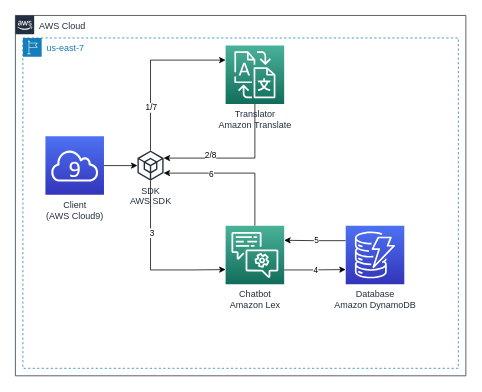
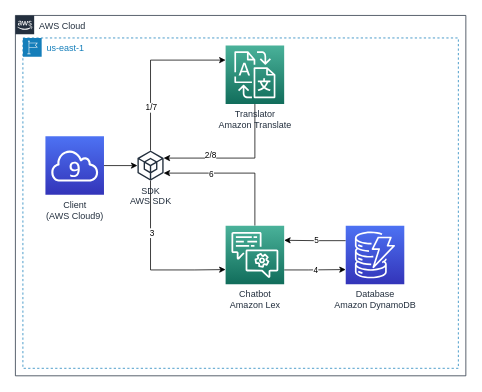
- <mxCell id="3" value="us-east-7" style="points=[[0,0],[0.25,0],[0.5,0],[0.75,0],[1,0],[1,0.25],[1,0.5],[1,0.75],[1,1],[0.75,1],[0.5,1],[0.25,1],[0,1],[0,0.75],[0,0.5],[0,0.25]];outlineConnect=0;gradientColor=none;html=1;whiteSpace=wrap;fontSize=12;fontStyle=0;container=1;pointerEvents=0;collapsible=0;recursiveResize=0;shape=mxgraph.aws4.group;grIcon=mxgraph.aws4.group_region;strokeColor=#147EBA;fillColor=none;verticalAlign=top;align=left;spacingLeft=30;fontColor=#147EBA;dashed=1;" vertex="1" parent="2"><mxGeometry x="10" y="30" width="580" height="440" as="geometry" /></mxCell>
+ <mxCell id="3" value="us-east-1" style="points=[[0,0],[0.25,0],[0.5,0],[0.75,0],[1,0],[1,0.25],[1,0.5],[1,0.75],[1,1],[0.75,1],[0.5,1],[0.25,1],[0,1],[0,0.75],[0,0.5],[0,0.25]];outlineConnect=0;gradientColor=none;html=1;whiteSpace=wrap;fontSize=12;fontStyle=0;container=1;pointerEvents=0;collapsible=0;recursiveResize=0;shape=mxgraph.aws4.group;grIcon=mxgraph.aws4.group_region;strokeColor=#147EBA;fillColor=none;verticalAlign=top;align=left;spacingLeft=30;fontColor=#147EBA;dashed=1;" vertex="1" parent="2"><mxGeometry x="10" y="30" width="580" height="440" as="geometry" /></mxCell>
